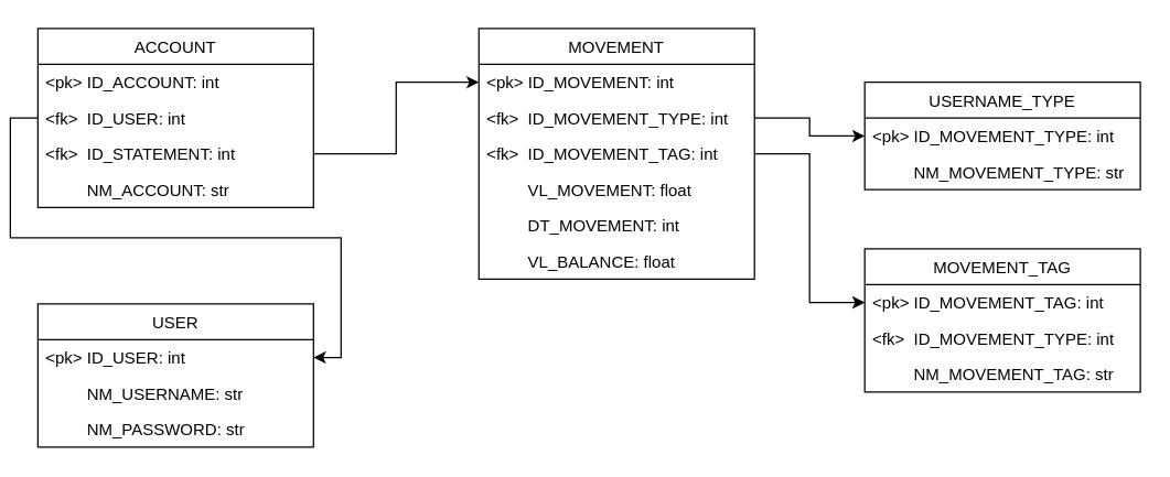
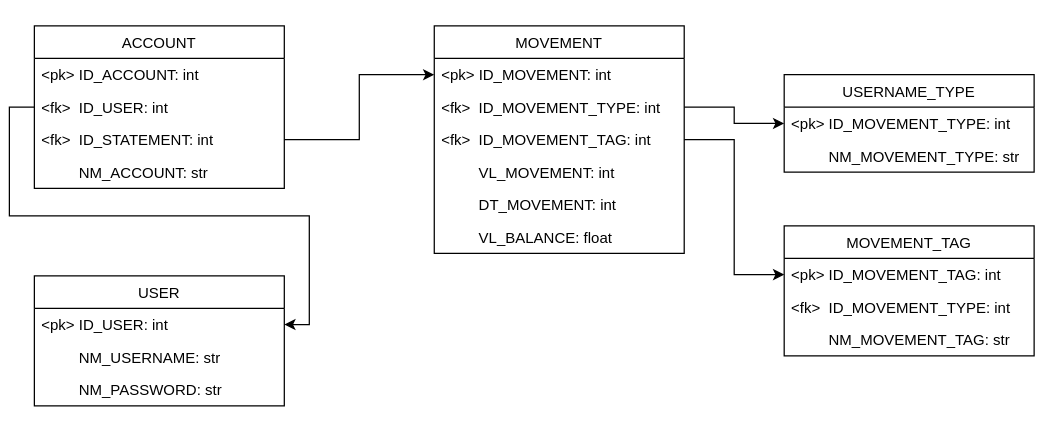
- <mxCell id="15" value="         VL_MOVEMENT: float" style="text;strokeColor=none;fillColor=none;align=left;verticalAlign=top;spacingLeft=4;spacingRight=4;overflow=hidden;rotatable=0;points=[[0,0.5],[1,0.5]];portConstraint=eastwest;" parent="11" vertex="1"><mxGeometry y="104" width="200" height="26" as="geometry" /></mxCell>
+ <mxCell id="15" value="         VL_MOVEMENT: int" style="text;strokeColor=none;fillColor=none;align=left;verticalAlign=top;spacingLeft=4;spacingRight=4;overflow=hidden;rotatable=0;points=[[0,0.5],[1,0.5]];portConstraint=eastwest;" parent="11" vertex="1"><mxGeometry y="104" width="200" height="26" as="geometry" /></mxCell>
